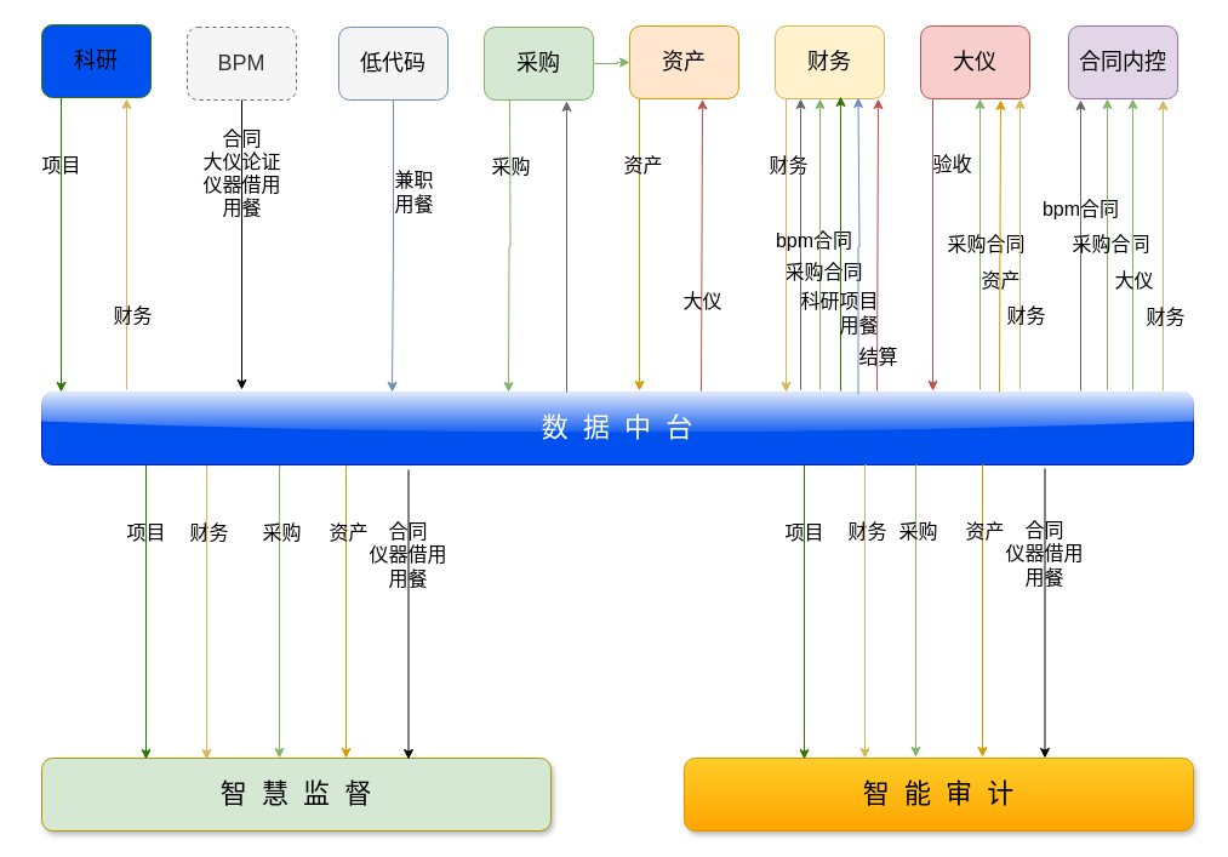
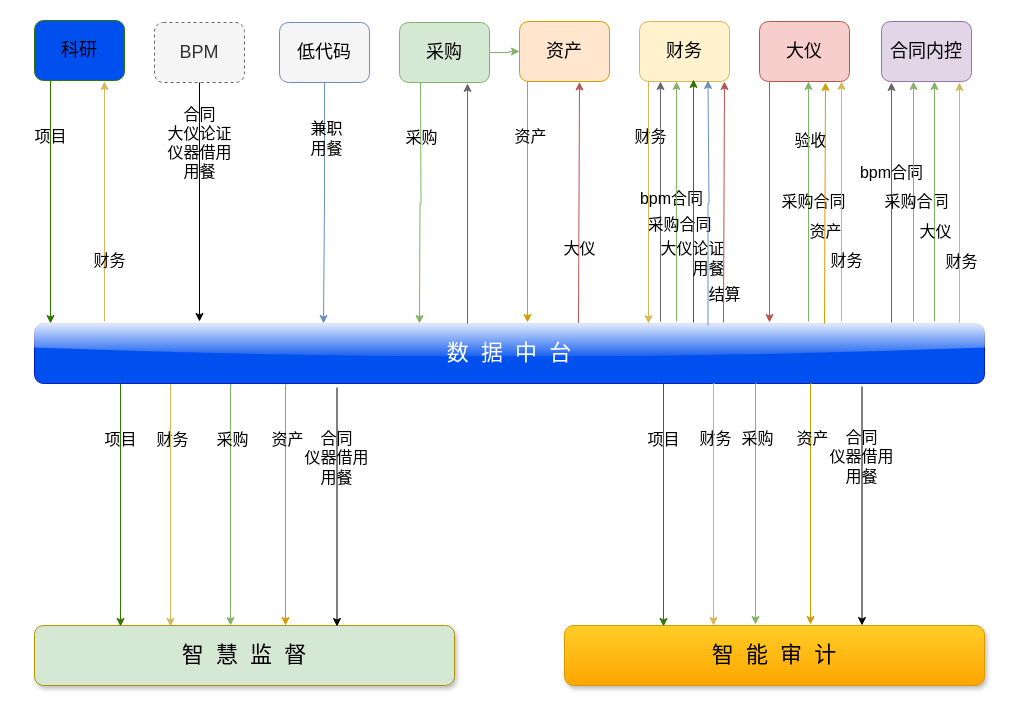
- <mxCell id="31" value="验收" style="text;html=1;align=center;verticalAlign=middle;resizable=0;points=[];autosize=1;strokeColor=none;fillColor=none;fontSize=16;" parent="1" vertex="1"><mxGeometry x="755" y="120" width="60" height="30" as="geometry" /></mxCell>
+ <mxCell id="31" value="验收" style="text;html=1;align=center;verticalAlign=middle;resizable=0;points=[];autosize=1;strokeColor=none;fillColor=none;fontSize=16;" parent="1" vertex="1"><mxGeometry x="780" y="125" width="60" height="30" as="geometry" /></mxCell>
- <mxCell id="25" value="&lt;div&gt;兼职&lt;/div&gt;用餐" style="text;html=1;align=center;verticalAlign=middle;resizable=0;points=[];autosize=1;strokeColor=none;fillColor=none;fontSize=16;" parent="1" vertex="1"><mxGeometry x="311" y="133" width="60" height="50" as="geometry" /></mxCell>
+ <mxCell id="25" value="&lt;div&gt;兼职&lt;/div&gt;用餐" style="text;html=1;align=center;verticalAlign=middle;resizable=0;points=[];autosize=1;strokeColor=none;fillColor=none;fontSize=16;" parent="1" vertex="1"><mxGeometry x="296" y="113" width="60" height="50" as="geometry" /></mxCell>
- <mxCell id="49" value="科研项目" style="text;html=1;align=center;verticalAlign=middle;resizable=0;points=[];autosize=1;strokeColor=none;fillColor=none;fontSize=16;" parent="1" vertex="1"><mxGeometry x="647" y="233" width="90" height="30" as="geometry" /></mxCell>
+ <mxCell id="49" value="大仪论证" style="text;html=1;align=center;verticalAlign=middle;resizable=0;points=[];autosize=1;strokeColor=none;fillColor=none;fontSize=16;" parent="1" vertex="1"><mxGeometry x="647" y="233" width="90" height="30" as="geometry" /></mxCell>
